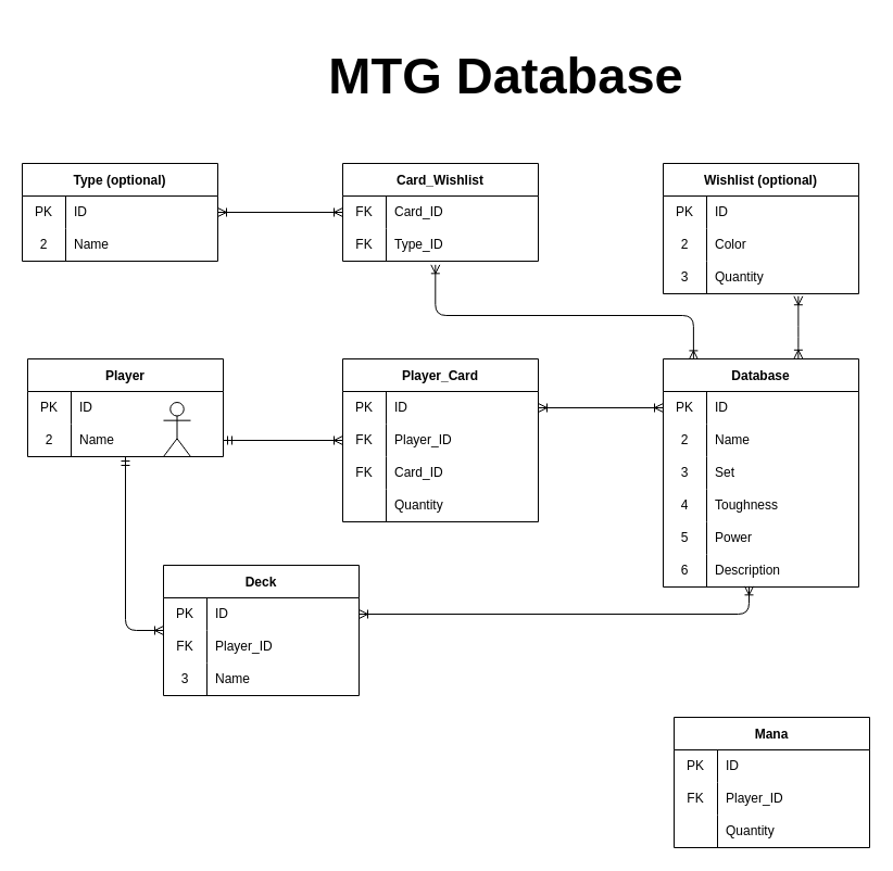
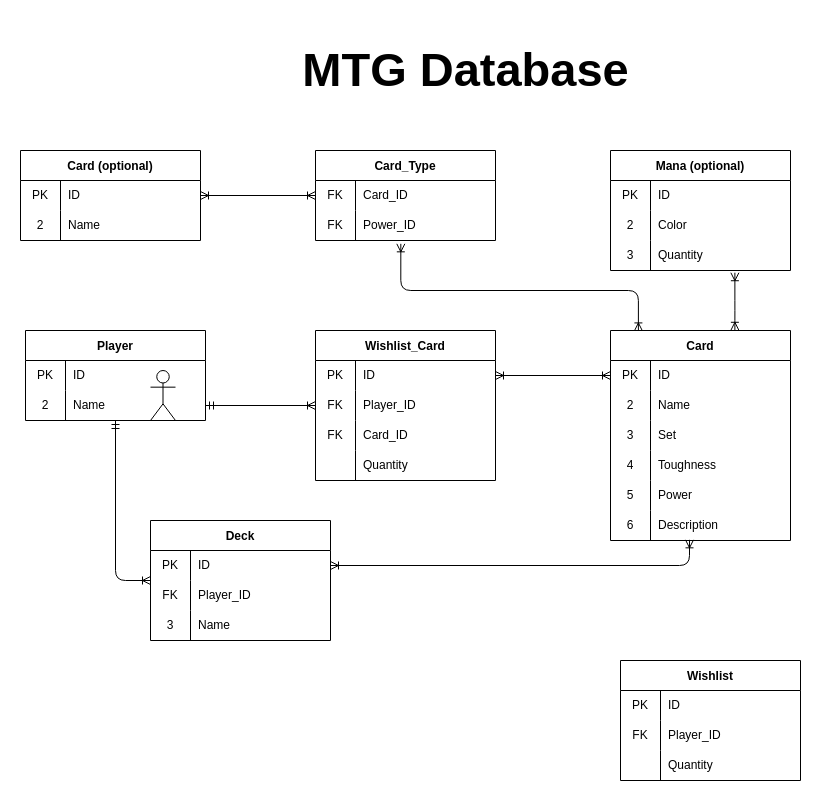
- <mxCell id="72" value="Type (optional)" style="shape=table;startSize=30;container=1;collapsible=0;childLayout=tableLayout;fixedRows=1;rowLines=0;fontStyle=1;rounded=0;shadow=0;glass=0;sketch=0;fillColor=default;gradientColor=none;" parent="1" vertex="1"><mxGeometry x="20" y="150" width="180" height="90" as="geometry" /></mxCell>
+ <mxCell id="72" value="Card (optional)" style="shape=table;startSize=30;container=1;collapsible=0;childLayout=tableLayout;fixedRows=1;rowLines=0;fontStyle=1;rounded=0;shadow=0;glass=0;sketch=0;fillColor=default;gradientColor=none;" parent="1" vertex="1"><mxGeometry x="20" y="150" width="180" height="90" as="geometry" /></mxCell>
- <mxCell id="88" value="Card_Wishlist" style="shape=table;startSize=30;container=1;collapsible=0;childLayout=tableLayout;fixedRows=1;rowLines=0;fontStyle=1;" vertex="1" parent="1"><mxGeometry x="315" y="150" width="180" height="90" as="geometry" /></mxCell>
+ <mxCell id="88" value="Card_Type" style="shape=table;startSize=30;container=1;collapsible=0;childLayout=tableLayout;fixedRows=1;rowLines=0;fontStyle=1;" vertex="1" parent="1"><mxGeometry x="315" y="150" width="180" height="90" as="geometry" /></mxCell>
- <mxCell id="62" value="Wishlist (optional)" style="shape=table;startSize=30;container=1;collapsible=0;childLayout=tableLayout;fixedRows=1;rowLines=0;fontStyle=1;rounded=0;shadow=0;glass=0;sketch=0;fillColor=default;gradientColor=none;" parent="1" vertex="1"><mxGeometry x="610" y="150" width="180" height="120" as="geometry" /></mxCell>
+ <mxCell id="62" value="Mana (optional)" style="shape=table;startSize=30;container=1;collapsible=0;childLayout=tableLayout;fixedRows=1;rowLines=0;fontStyle=1;rounded=0;shadow=0;glass=0;sketch=0;fillColor=default;gradientColor=none;" parent="1" vertex="1"><mxGeometry x="610" y="150" width="180" height="120" as="geometry" /></mxCell>
- <mxCell id="94" value="Type_ID" style="shape=partialRectangle;html=1;whiteSpace=wrap;connectable=0;fillColor=none;top=0;left=0;bottom=0;right=0;align=left;spacingLeft=6;overflow=hidden;" vertex="1" parent="92"><mxGeometry x="40" width="140" height="30" as="geometry"><mxRectangle width="140" height="30" as="alternateBounds" /></mxGeometry></mxCell>
+ <mxCell id="94" value="Power_ID" style="shape=partialRectangle;html=1;whiteSpace=wrap;connectable=0;fillColor=none;top=0;left=0;bottom=0;right=0;align=left;spacingLeft=6;overflow=hidden;" vertex="1" parent="92"><mxGeometry x="40" width="140" height="30" as="geometry"><mxRectangle width="140" height="30" as="alternateBounds" /></mxGeometry></mxCell>
- <mxCell id="39" value="Player_Card" style="shape=table;startSize=30;container=1;collapsible=0;childLayout=tableLayout;fixedRows=1;rowLines=0;fontStyle=1;rounded=0;shadow=0;glass=0;sketch=0;fillColor=default;gradientColor=none;" parent="1" vertex="1"><mxGeometry x="315" y="330" width="180" height="150" as="geometry" /></mxCell>
+ <mxCell id="39" value="Wishlist_Card" style="shape=table;startSize=30;container=1;collapsible=0;childLayout=tableLayout;fixedRows=1;rowLines=0;fontStyle=1;rounded=0;shadow=0;glass=0;sketch=0;fillColor=default;gradientColor=none;" parent="1" vertex="1"><mxGeometry x="315" y="330" width="180" height="150" as="geometry" /></mxCell>
- <mxCell id="9" value="Database" style="shape=table;startSize=30;container=1;collapsible=0;childLayout=tableLayout;fixedRows=1;rowLines=0;fontStyle=1;rounded=0;shadow=0;glass=0;sketch=0;fillColor=default;gradientColor=none;" parent="1" vertex="1"><mxGeometry x="610" y="330" width="180" height="210" as="geometry" /></mxCell>
+ <mxCell id="9" value="Card" style="shape=table;startSize=30;container=1;collapsible=0;childLayout=tableLayout;fixedRows=1;rowLines=0;fontStyle=1;rounded=0;shadow=0;glass=0;sketch=0;fillColor=default;gradientColor=none;" parent="1" vertex="1"><mxGeometry x="610" y="330" width="180" height="210" as="geometry" /></mxCell>
- <mxCell id="52" value="Mana" style="shape=table;startSize=30;container=1;collapsible=0;childLayout=tableLayout;fixedRows=1;rowLines=0;fontStyle=1;rounded=0;shadow=0;glass=0;sketch=0;fillColor=default;gradientColor=none;" parent="1" vertex="1"><mxGeometry x="620" y="660" width="180" height="120" as="geometry" /></mxCell>
+ <mxCell id="52" value="Wishlist" style="shape=table;startSize=30;container=1;collapsible=0;childLayout=tableLayout;fixedRows=1;rowLines=0;fontStyle=1;rounded=0;shadow=0;glass=0;sketch=0;fillColor=default;gradientColor=none;" parent="1" vertex="1"><mxGeometry x="620" y="660" width="180" height="120" as="geometry" /></mxCell>
